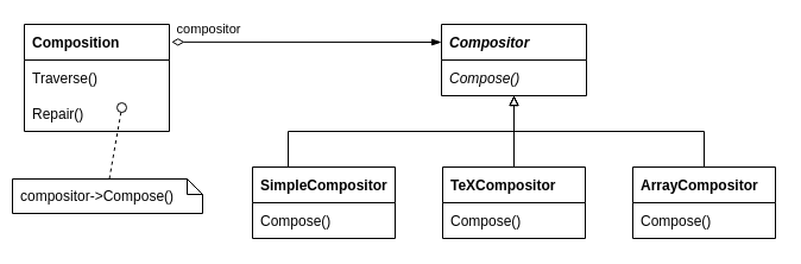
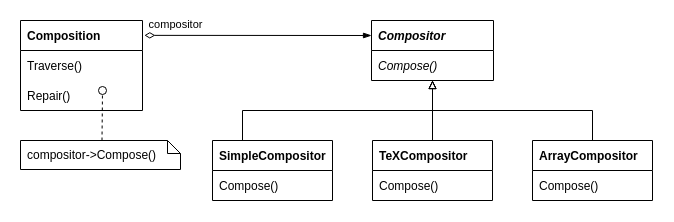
- <mxCell id="8" value="compositor-&amp;gt;Compose()" style="shape=note2;boundedLbl=1;whiteSpace=wrap;html=1;size=13;verticalAlign=middle;align=left;spacingLeft=5;fontSize=12;startSize=30;fillColor=none;" vertex="1" parent="1"><mxGeometry x="10" y="150" width="160" height="29" as="geometry" /></mxCell>
+ <mxCell id="8" value="compositor-&amp;gt;Compose()" style="shape=note2;boundedLbl=1;whiteSpace=wrap;html=1;size=13;verticalAlign=middle;align=left;spacingLeft=5;fontSize=12;startSize=30;fillColor=none;" vertex="1" parent="1"><mxGeometry x="20" y="140" width="160" height="29" as="geometry" /></mxCell>
